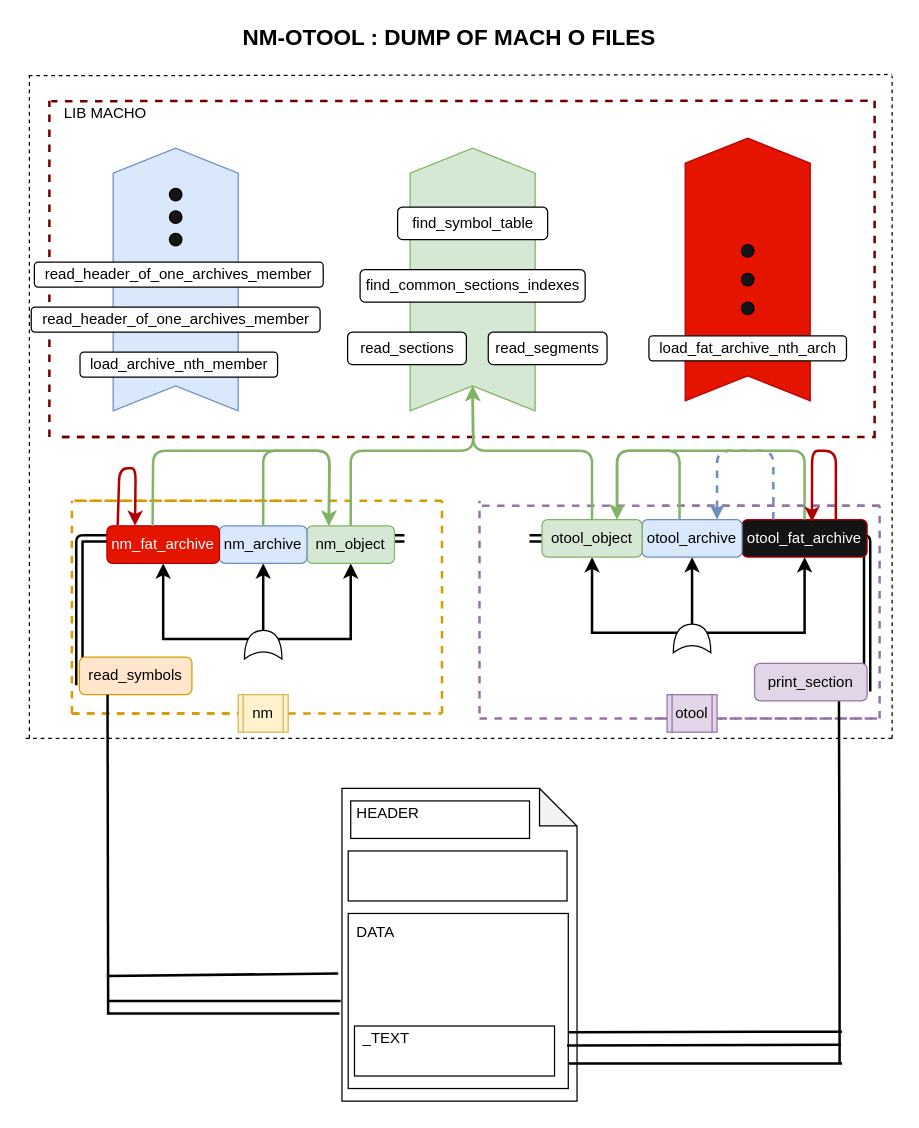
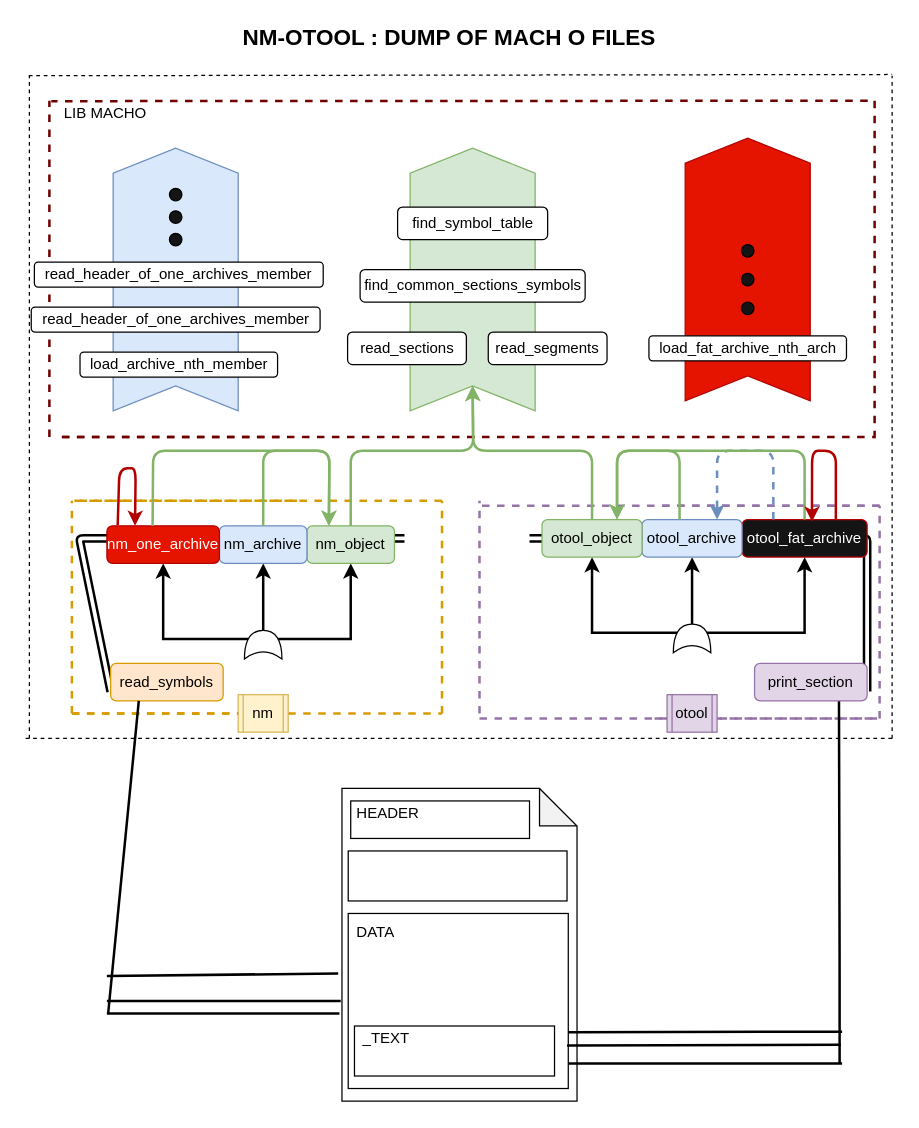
- <mxCell id="49" value="find_common_sections_indexes" style="rounded=1;whiteSpace=wrap;html=1;" vertex="1" parent="1"><mxGeometry x="287.5" y="215" width="180" height="26" as="geometry" /></mxCell>
+ <mxCell id="49" value="find_common_sections_symbols" style="rounded=1;whiteSpace=wrap;html=1;" vertex="1" parent="1"><mxGeometry x="287.5" y="215" width="180" height="26" as="geometry" /></mxCell>
- <mxCell id="20" value="nm_fat_archive" style="rounded=1;whiteSpace=wrap;html=1;fillColor=#e51400;strokeColor=#B20000;fontColor=#ffffff;" vertex="1" parent="1"><mxGeometry x="85" y="420" width="90" height="30" as="geometry" /></mxCell>
+ <mxCell id="20" value="nm_one_archive" style="rounded=1;whiteSpace=wrap;html=1;fillColor=#e51400;strokeColor=#B20000;fontColor=#ffffff;" vertex="1" parent="1"><mxGeometry x="85" y="420" width="90" height="30" as="geometry" /></mxCell>
- <mxCell id="36" value="read_symbols" style="rounded=1;whiteSpace=wrap;html=1;fillColor=#ffe6cc;strokeColor=#d79b00;" vertex="1" parent="1"><mxGeometry x="63" y="525" width="90" height="30" as="geometry" /></mxCell>
+ <mxCell id="36" value="read_symbols" style="rounded=1;whiteSpace=wrap;html=1;fillColor=#ffe6cc;strokeColor=#d79b00;" vertex="1" parent="1"><mxGeometry x="88" y="530" width="90" height="30" as="geometry" /></mxCell>
